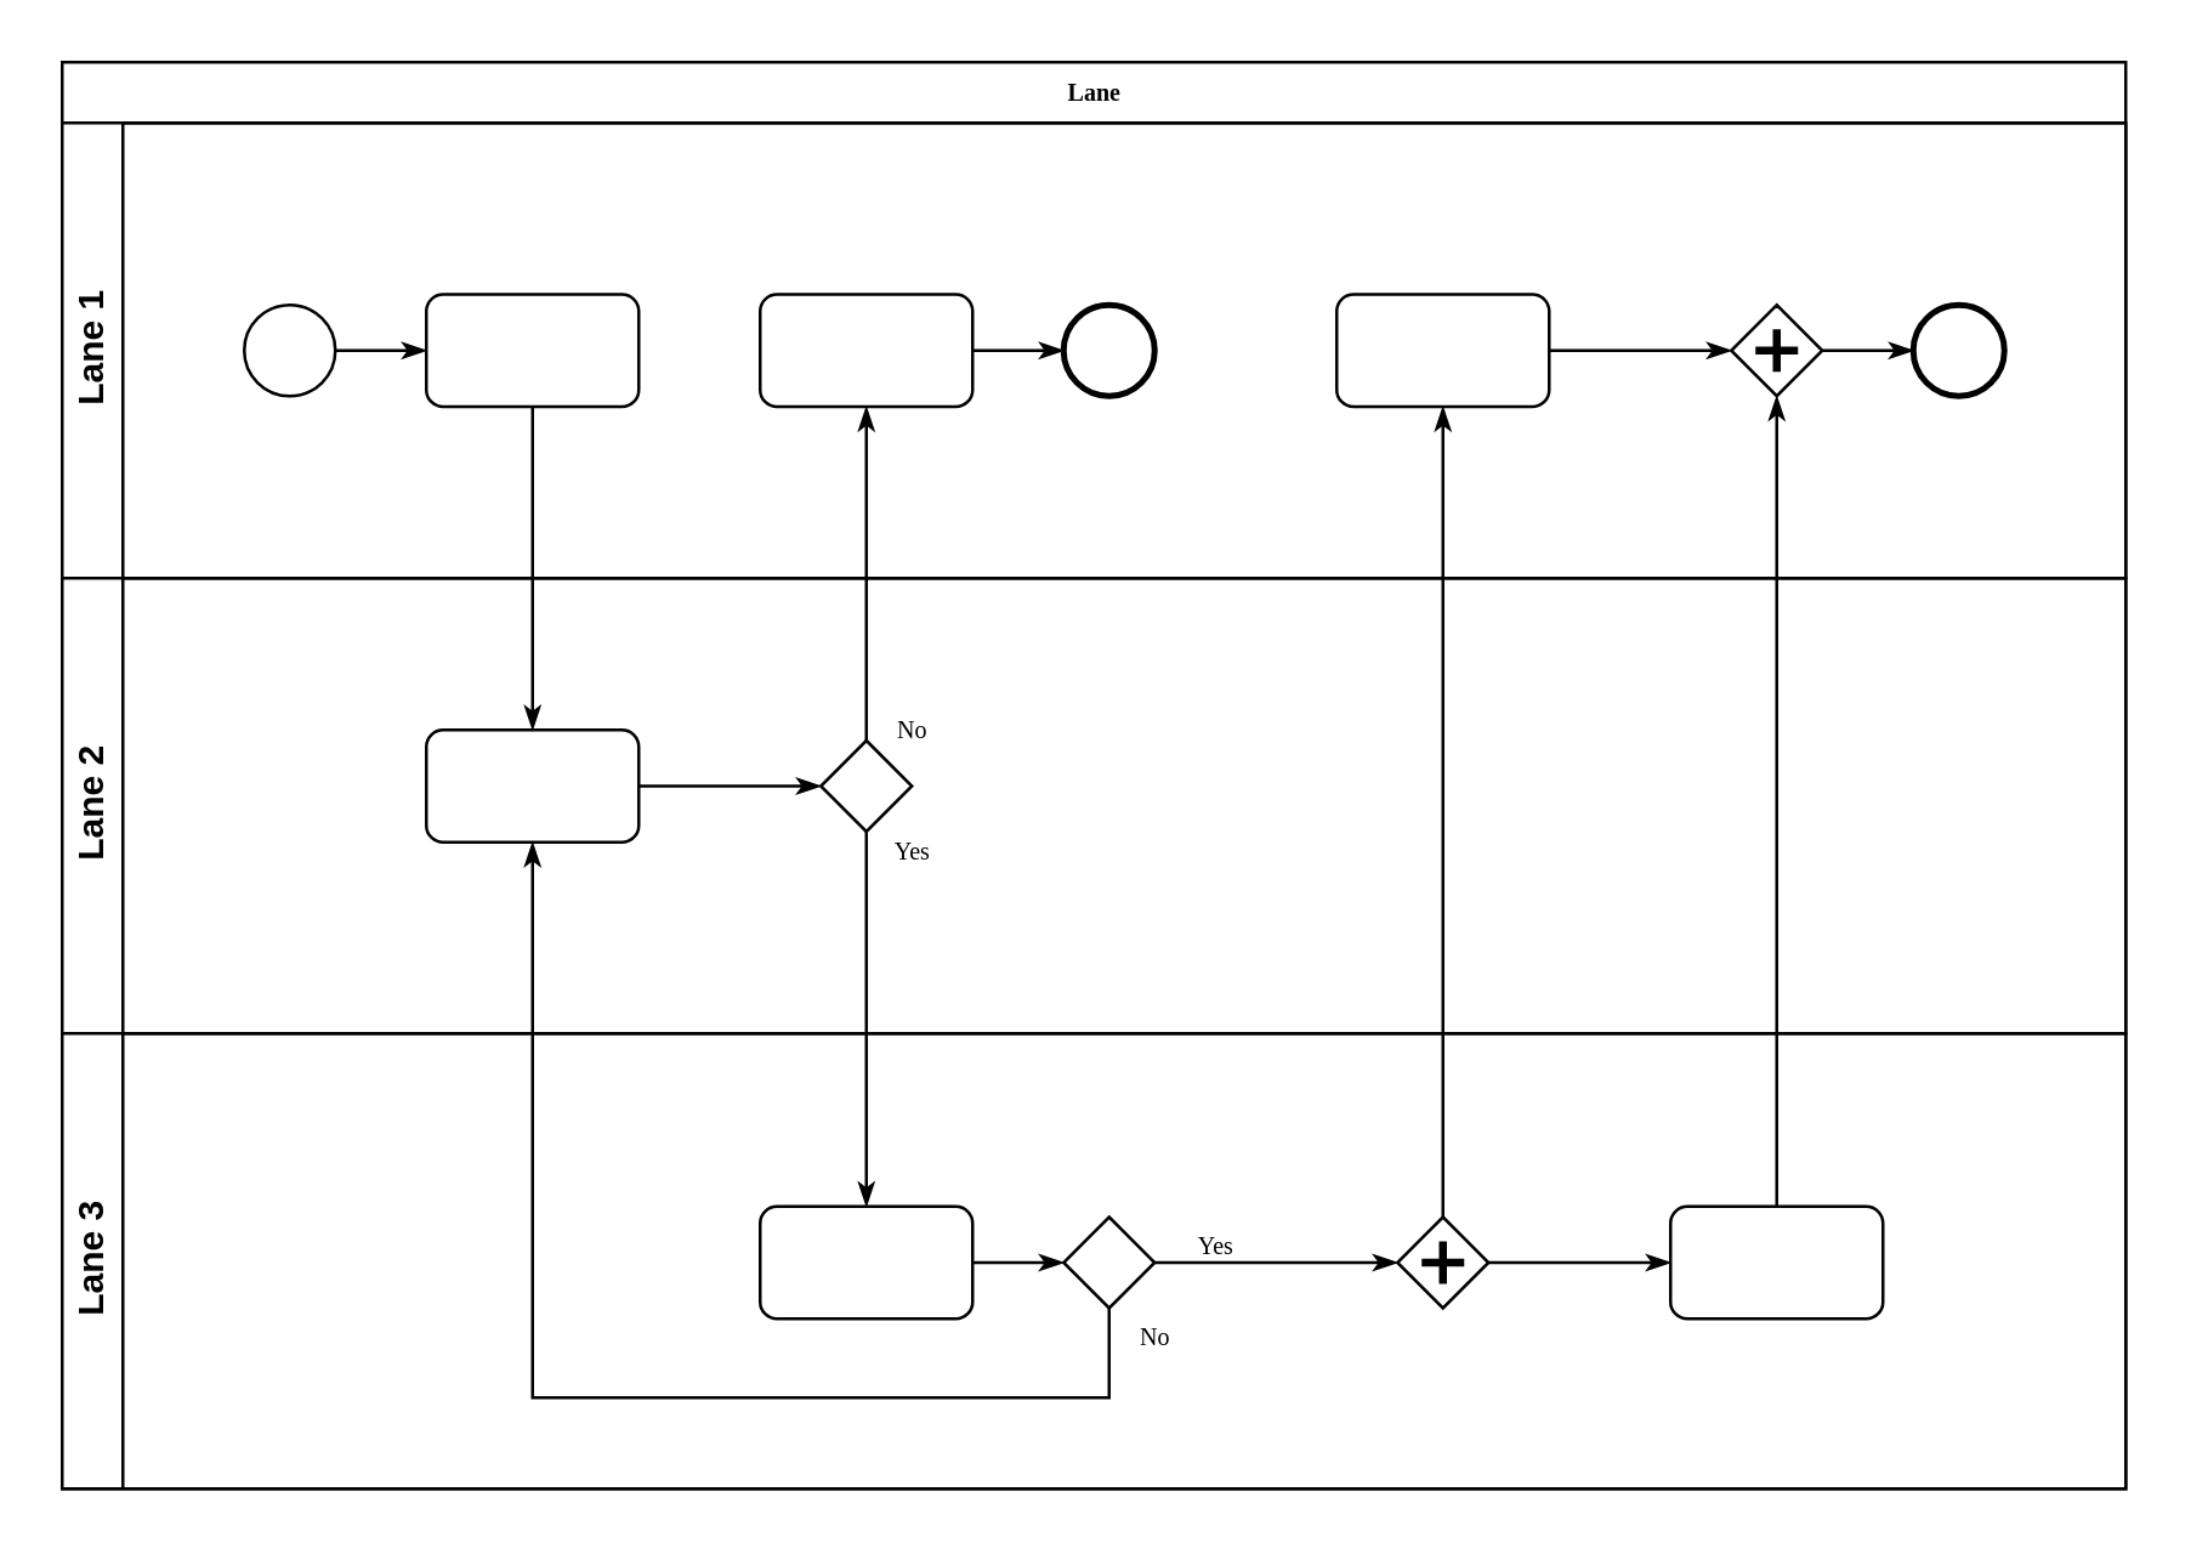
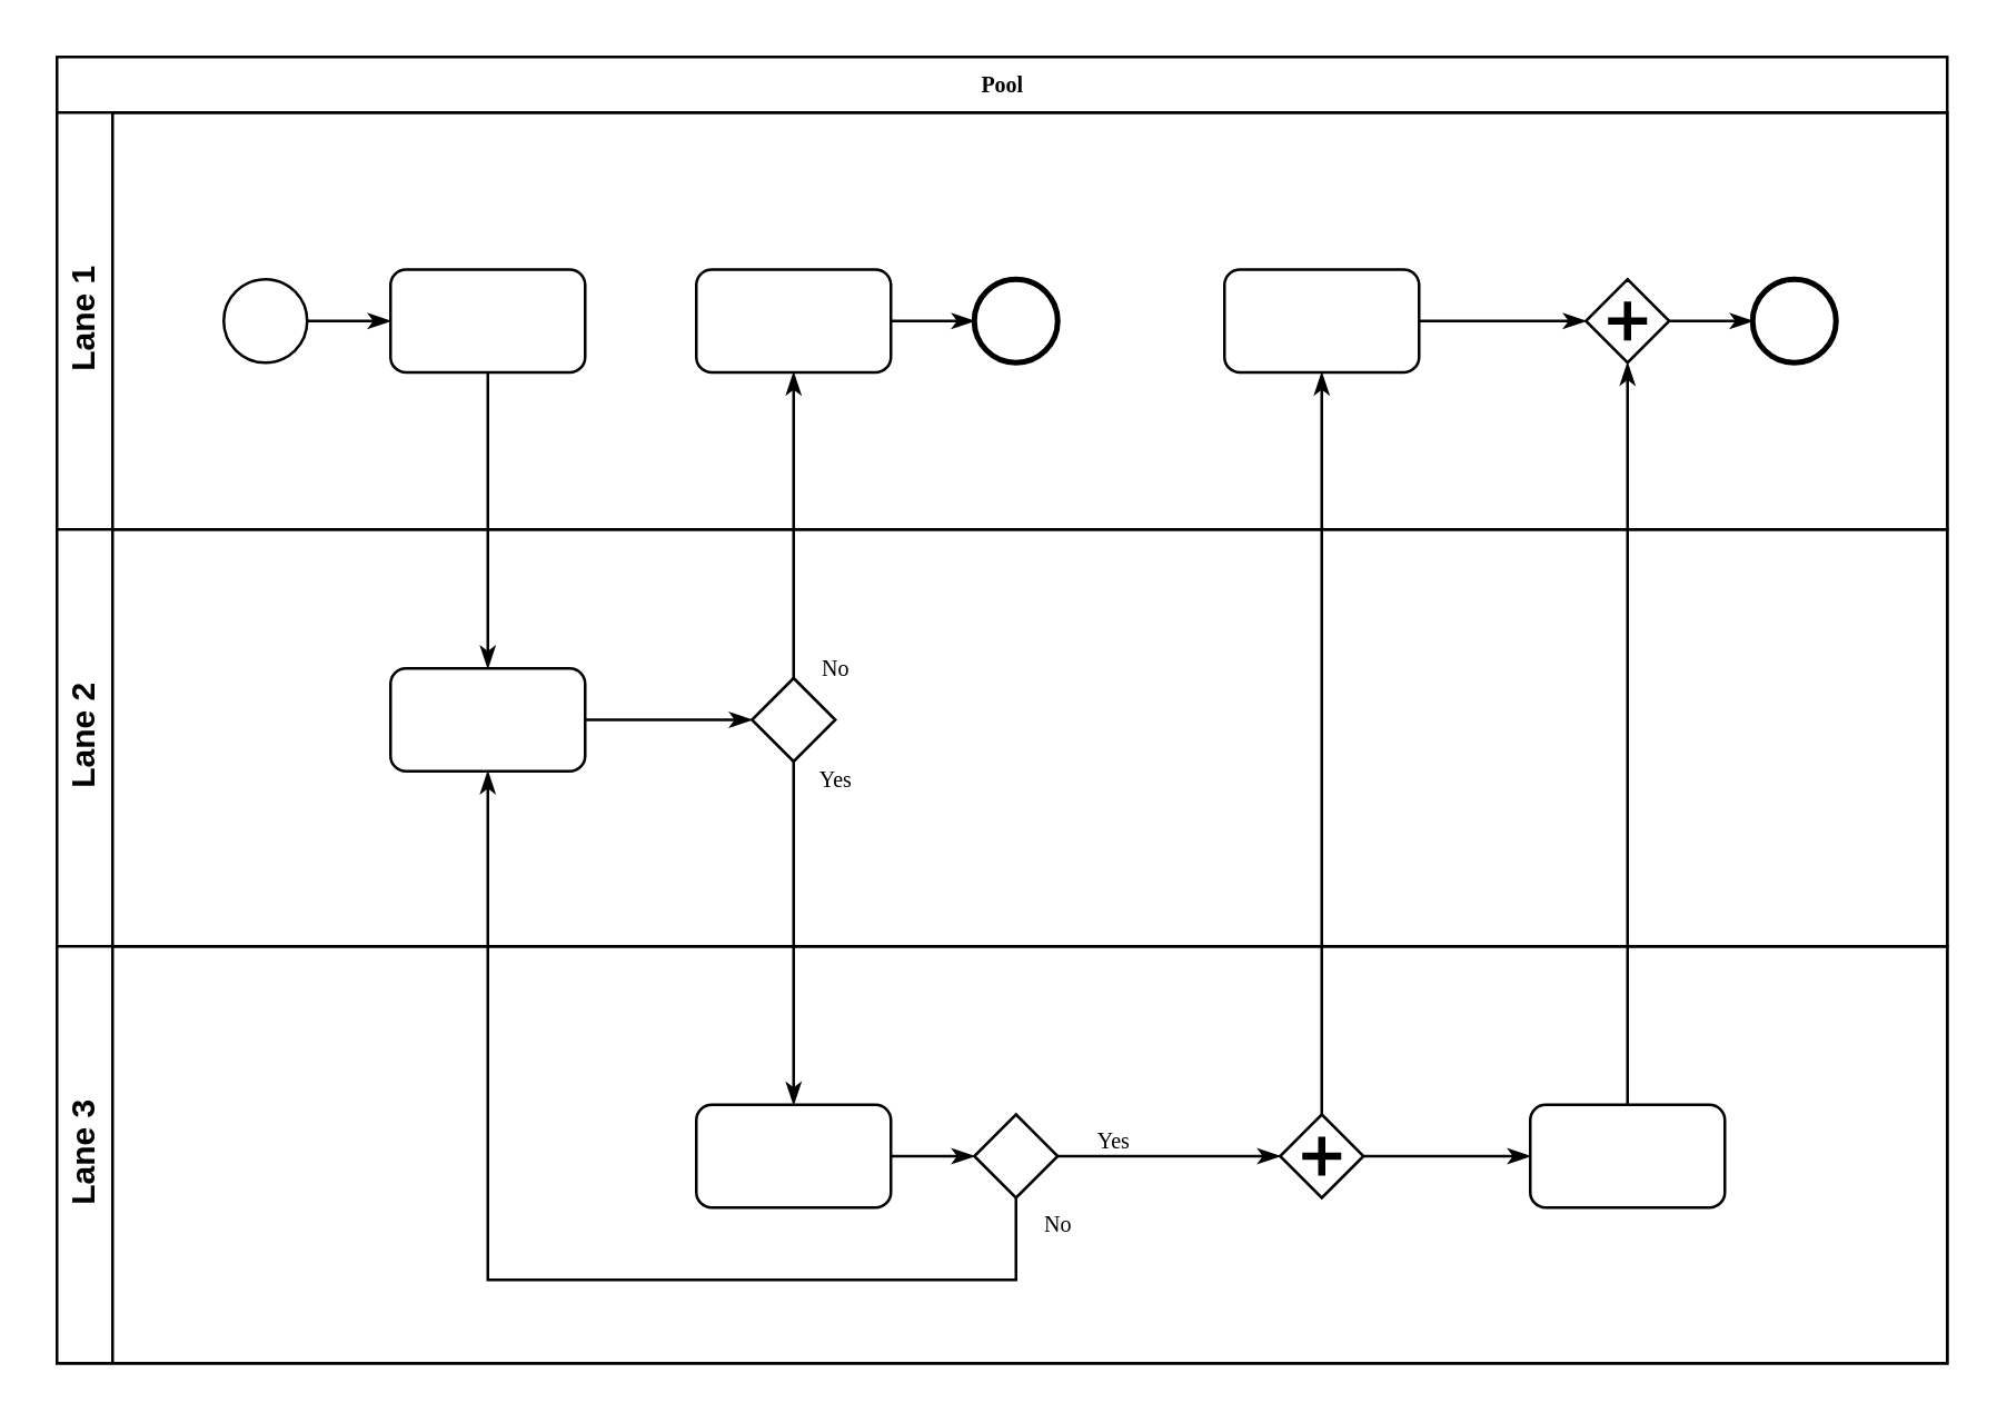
- <mxCell id="2" value="Lane" style="swimlane;html=1;childLayout=stackLayout;horizontal=1;startSize=20;horizontalStack=0;rounded=0;shadow=0;labelBackgroundColor=none;strokeWidth=1;fontFamily=Verdana;fontSize=8;align=center;" parent="1" vertex="1"><mxGeometry x="20" y="20" width="680" height="470" as="geometry" /></mxCell>
+ <mxCell id="2" value="Pool" style="swimlane;html=1;childLayout=stackLayout;horizontal=1;startSize=20;horizontalStack=0;rounded=0;shadow=0;labelBackgroundColor=none;strokeWidth=1;fontFamily=Verdana;fontSize=8;align=center;" parent="1" vertex="1"><mxGeometry x="20" y="20" width="680" height="470" as="geometry" /></mxCell>
